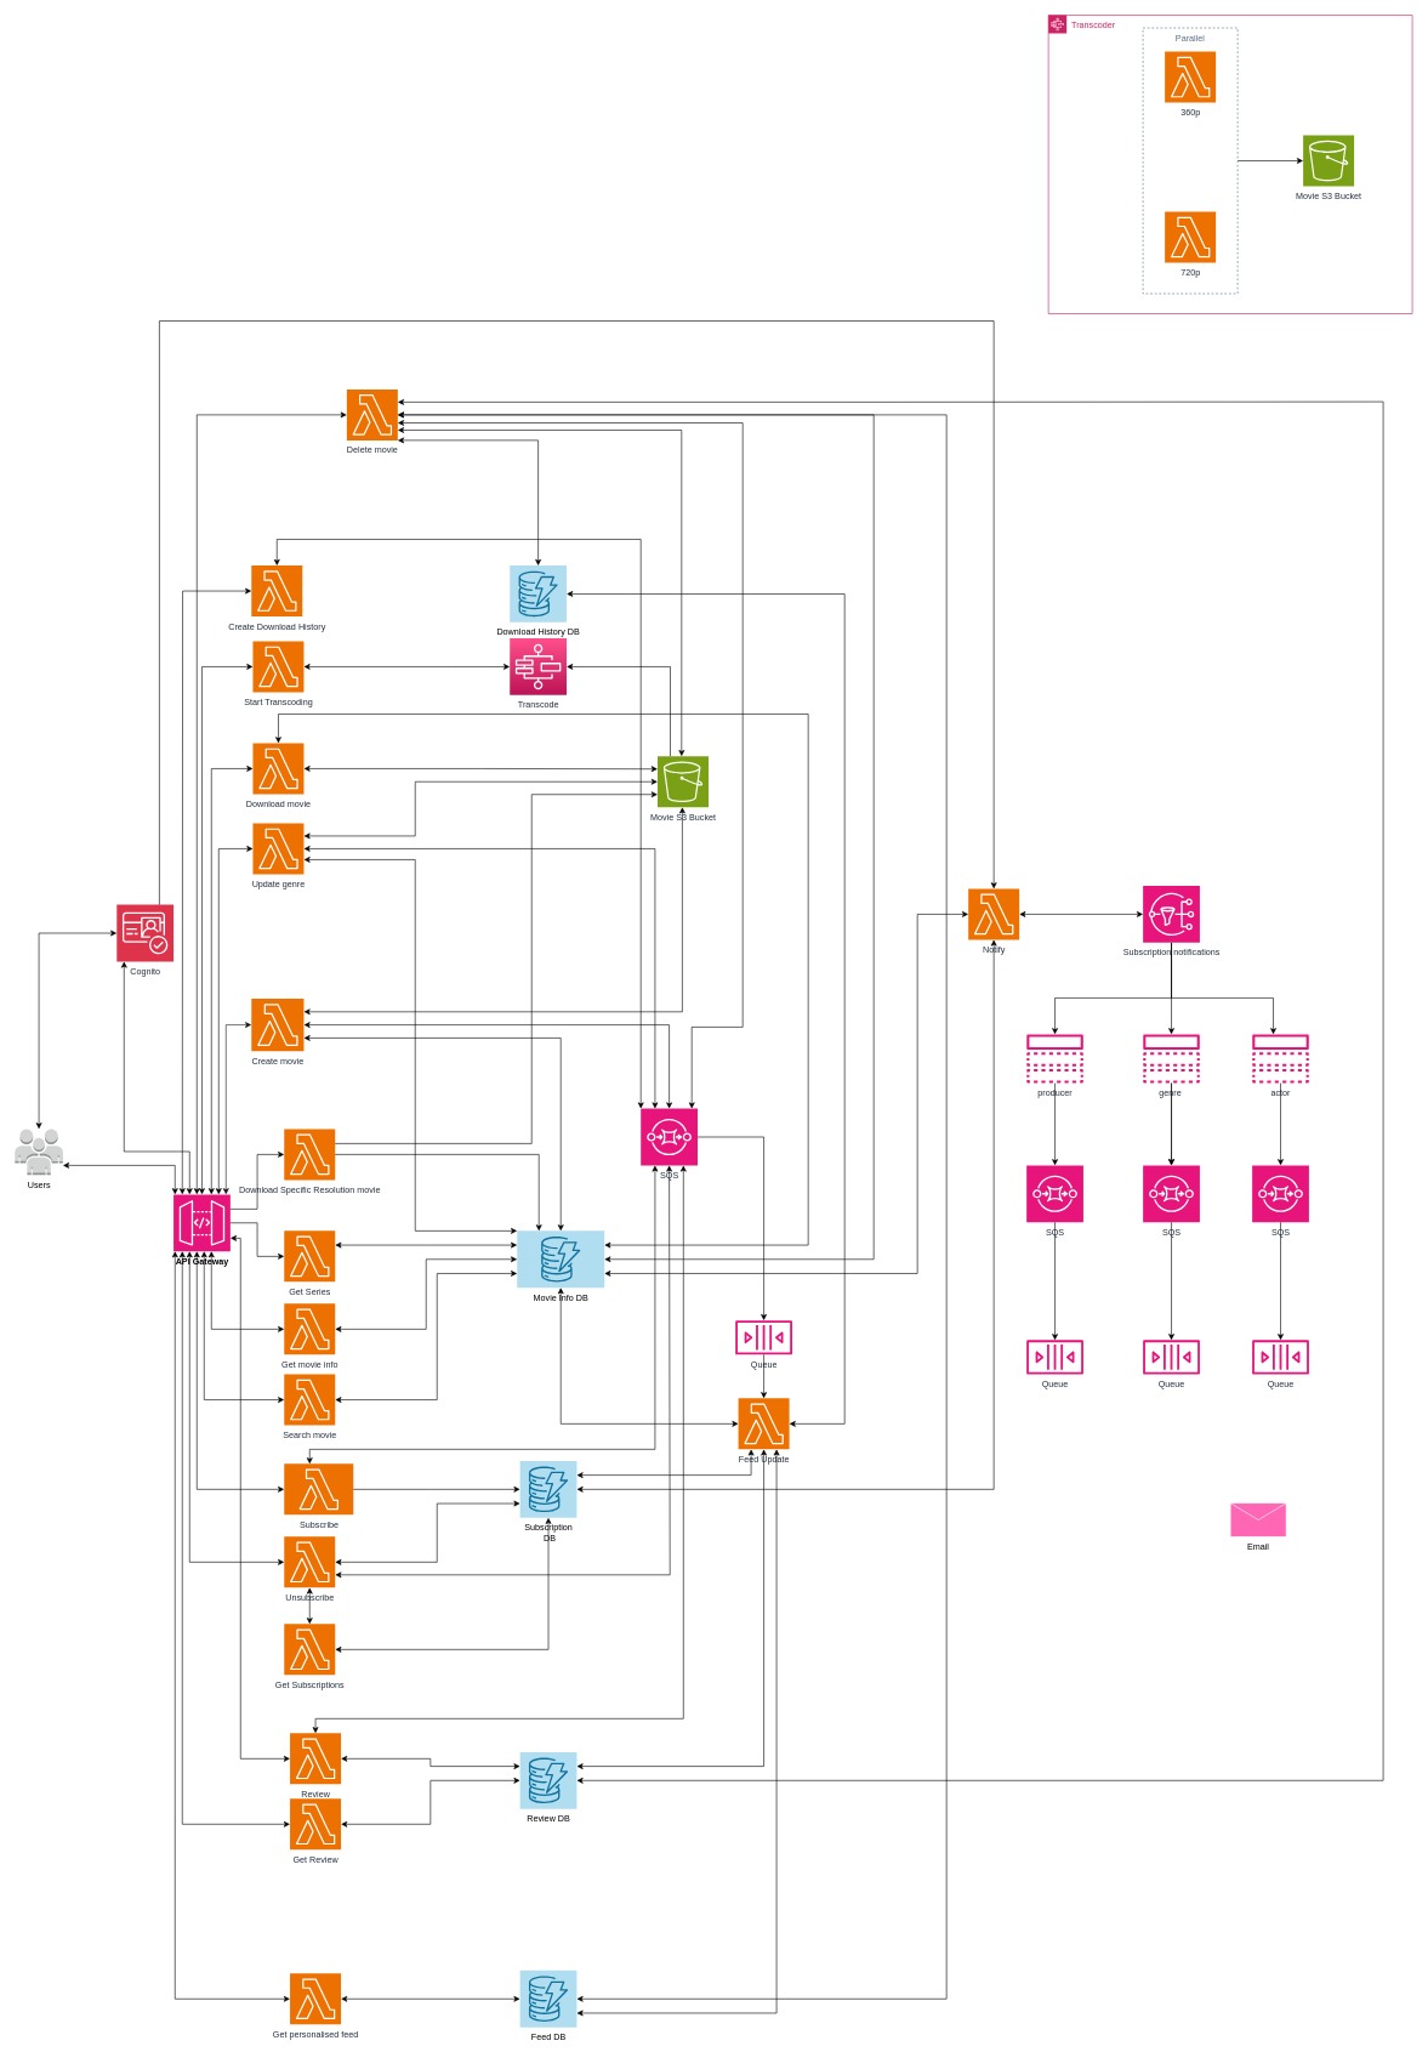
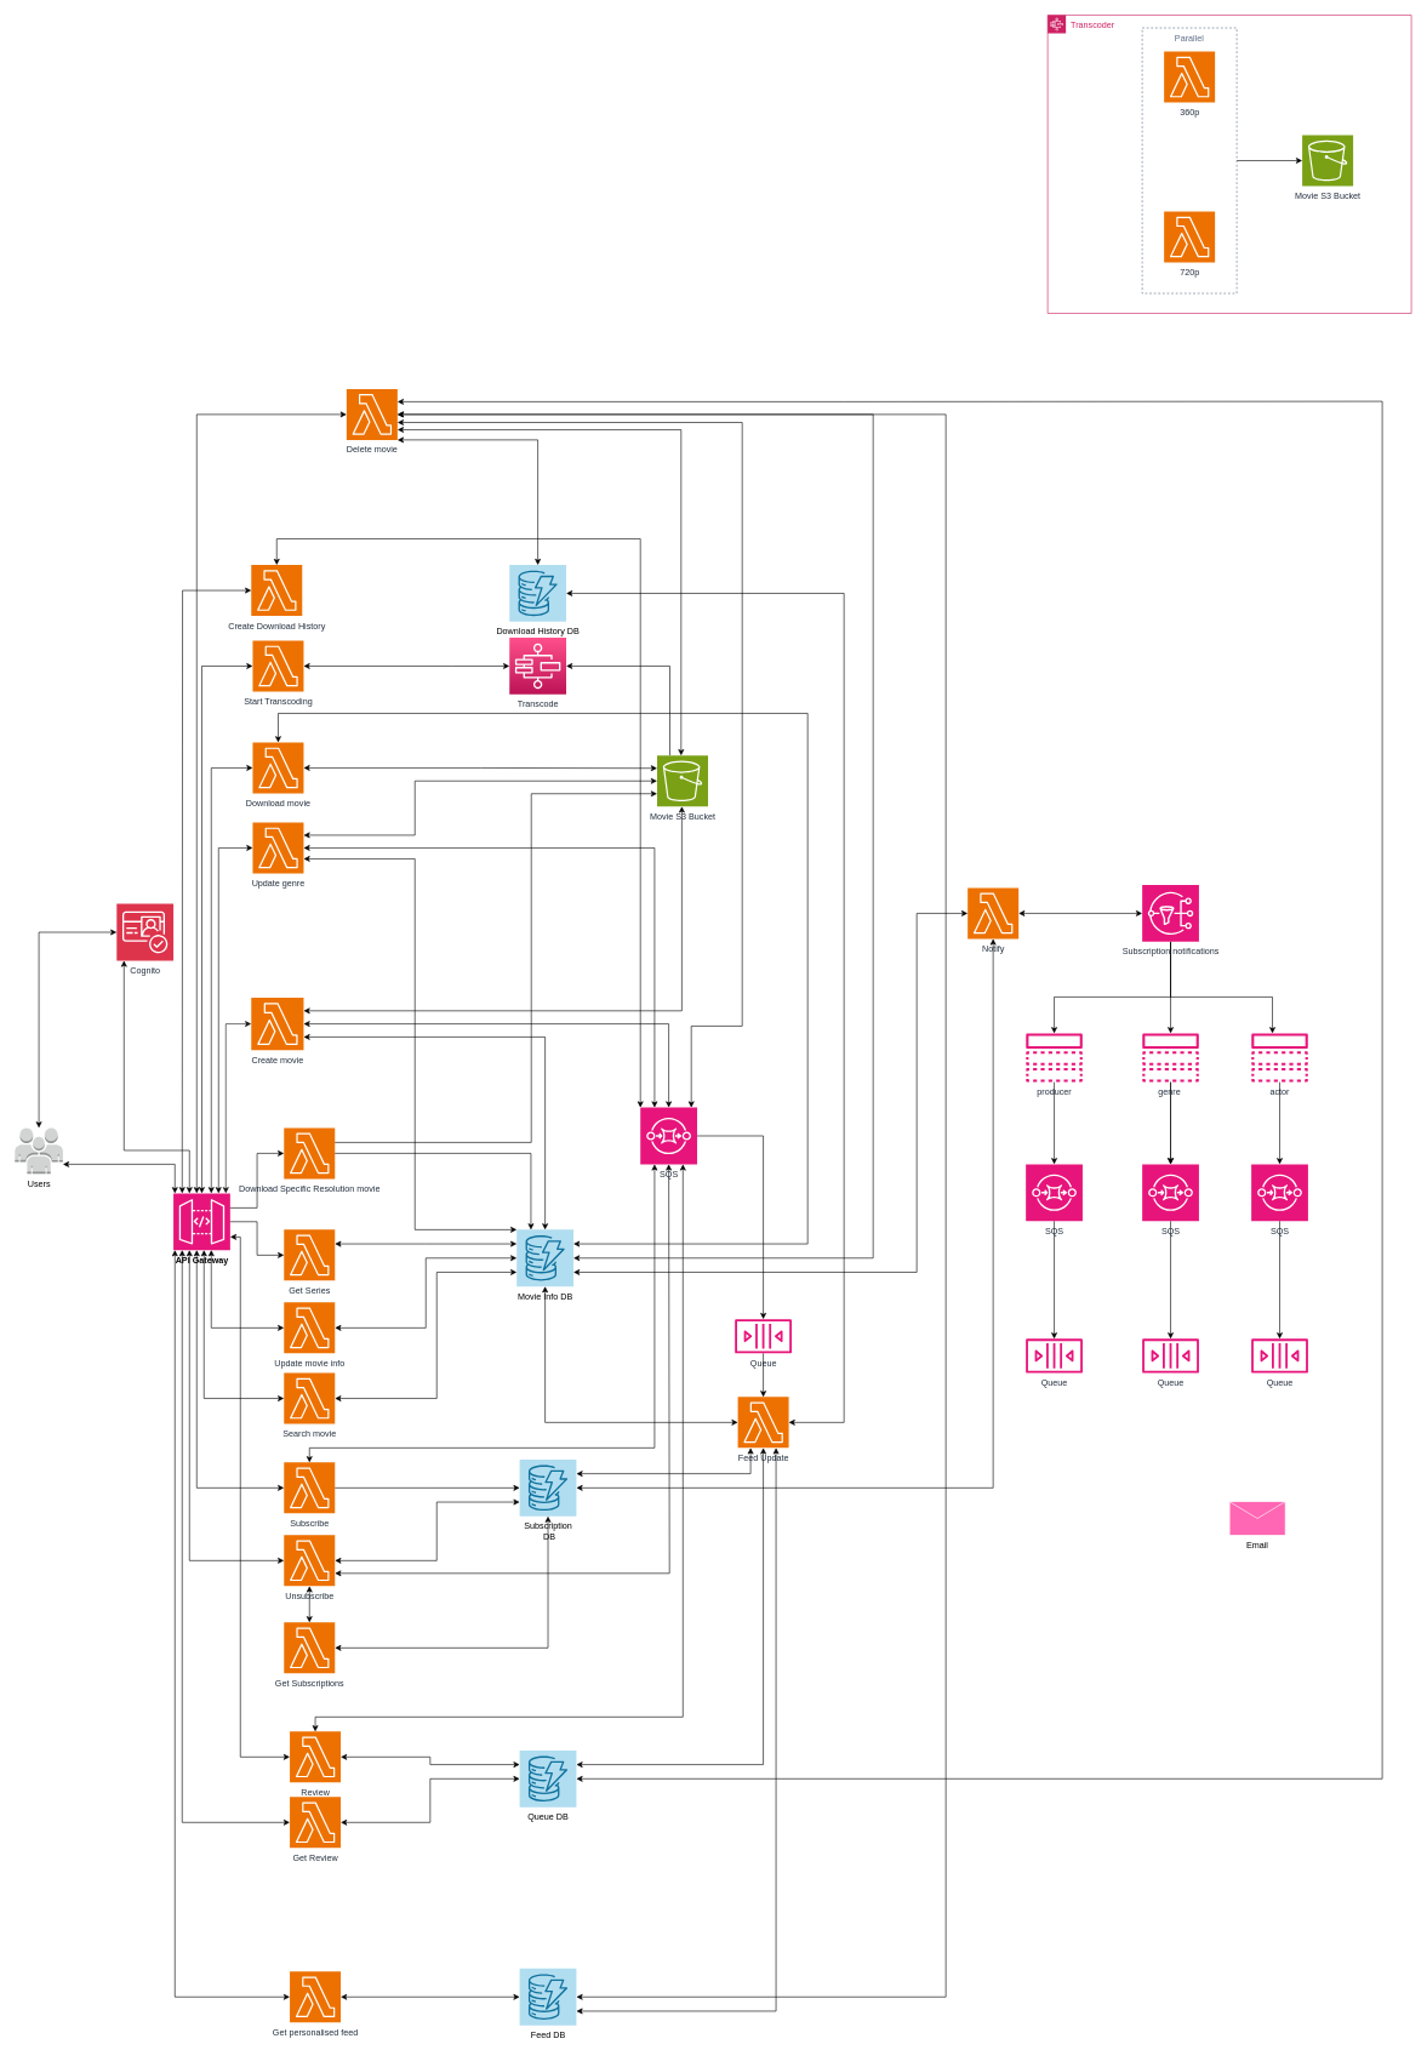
- <mxCell id="65" style="edgeStyle=orthogonalEdgeStyle;rounded=0;orthogonalLoop=1;jettySize=auto;html=1;exitX=0.75;exitY=0;exitDx=0;exitDy=0;exitPerimeter=0;entryX=0.5;entryY=0;entryDx=0;entryDy=0;entryPerimeter=0;" parent="1" source="10" target="48" edge="1"><mxGeometry relative="1" as="geometry"><Array as="points"><mxPoint x="219" y="440" /><mxPoint x="1365" y="440" /></Array></mxGeometry></mxCell>
- <mxCell id="11" value="Movie Info DB" style="sketch=0;points=[[0,0,0],[0.25,0,0],[0.5,0,0],[0.75,0,0],[1,0,0],[0,1,0],[0.25,1,0],[0.5,1,0],[0.75,1,0],[1,1,0],[0,0.25,0],[0,0.5,0],[0,0.75,0],[1,0.25,0],[1,0.5,0],[1,0.75,0]];outlineConnect=0;fillColor=#b1ddf0;strokeColor=#10739e;dashed=0;verticalLabelPosition=bottom;verticalAlign=top;align=center;html=1;fontSize=12;fontStyle=0;aspect=fixed;shape=mxgraph.aws4.resourceIcon;resIcon=mxgraph.aws4.dynamodb;" parent="1" vertex="1"><mxGeometry x="710" y="1690" width="120" height="78" as="geometry" /></mxCell>
+ <mxCell id="11" value="Movie Info DB" style="sketch=0;points=[[0,0,0],[0.25,0,0],[0.5,0,0],[0.75,0,0],[1,0,0],[0,1,0],[0.25,1,0],[0.5,1,0],[0.75,1,0],[1,1,0],[0,0.25,0],[0,0.5,0],[0,0.75,0],[1,0.25,0],[1,0.5,0],[1,0.75,0]];outlineConnect=0;fillColor=#b1ddf0;strokeColor=#10739e;dashed=0;verticalLabelPosition=bottom;verticalAlign=top;align=center;html=1;fontSize=12;fontStyle=0;aspect=fixed;shape=mxgraph.aws4.resourceIcon;resIcon=mxgraph.aws4.dynamodb;" parent="1" vertex="1"><mxGeometry x="710" y="1690" width="78" height="78" as="geometry" /></mxCell>
- <mxCell id="20" value="Get movie info" style="sketch=0;points=[[0,0,0],[0.25,0,0],[0.5,0,0],[0.75,0,0],[1,0,0],[0,1,0],[0.25,1,0],[0.5,1,0],[0.75,1,0],[1,1,0],[0,0.25,0],[0,0.5,0],[0,0.75,0],[1,0.25,0],[1,0.5,0],[1,0.75,0]];outlineConnect=0;fontColor=#232F3E;fillColor=#ED7100;strokeColor=#ffffff;dashed=0;verticalLabelPosition=bottom;verticalAlign=top;align=center;html=1;fontSize=12;fontStyle=0;aspect=fixed;shape=mxgraph.aws4.resourceIcon;resIcon=mxgraph.aws4.lambda;" parent="1" vertex="1"><mxGeometry x="390" y="1790" width="70" height="70" as="geometry" /></mxCell>
+ <mxCell id="20" value="Update movie info" style="sketch=0;points=[[0,0,0],[0.25,0,0],[0.5,0,0],[0.75,0,0],[1,0,0],[0,1,0],[0.25,1,0],[0.5,1,0],[0.75,1,0],[1,1,0],[0,0.25,0],[0,0.5,0],[0,0.75,0],[1,0.25,0],[1,0.5,0],[1,0.75,0]];outlineConnect=0;fontColor=#232F3E;fillColor=#ED7100;strokeColor=#ffffff;dashed=0;verticalLabelPosition=bottom;verticalAlign=top;align=center;html=1;fontSize=12;fontStyle=0;aspect=fixed;shape=mxgraph.aws4.resourceIcon;resIcon=mxgraph.aws4.lambda;" parent="1" vertex="1"><mxGeometry x="390" y="1790" width="70" height="70" as="geometry" /></mxCell>
- <mxCell id="17" value="Subscribe" style="sketch=0;points=[[0,0,0],[0.25,0,0],[0.5,0,0],[0.75,0,0],[1,0,0],[0,1,0],[0.25,1,0],[0.5,1,0],[0.75,1,0],[1,1,0],[0,0.25,0],[0,0.5,0],[0,0.75,0],[1,0.25,0],[1,0.5,0],[1,0.75,0]];outlineConnect=0;fontColor=#232F3E;fillColor=#ED7100;strokeColor=#ffffff;dashed=0;verticalLabelPosition=bottom;verticalAlign=top;align=center;html=1;fontSize=12;fontStyle=0;aspect=fixed;shape=mxgraph.aws4.resourceIcon;resIcon=mxgraph.aws4.lambda;" parent="1" vertex="1"><mxGeometry x="390" y="2010" width="95" height="70" as="geometry" /></mxCell>
+ <mxCell id="17" value="Subscribe" style="sketch=0;points=[[0,0,0],[0.25,0,0],[0.5,0,0],[0.75,0,0],[1,0,0],[0,1,0],[0.25,1,0],[0.5,1,0],[0.75,1,0],[1,1,0],[0,0.25,0],[0,0.5,0],[0,0.75,0],[1,0.25,0],[1,0.5,0],[1,0.75,0]];outlineConnect=0;fontColor=#232F3E;fillColor=#ED7100;strokeColor=#ffffff;dashed=0;verticalLabelPosition=bottom;verticalAlign=top;align=center;html=1;fontSize=12;fontStyle=0;aspect=fixed;shape=mxgraph.aws4.resourceIcon;resIcon=mxgraph.aws4.lambda;" parent="1" vertex="1"><mxGeometry x="390" y="2010" width="70" height="70" as="geometry" /></mxCell>
- <mxCell id="25" value="Review DB" style="sketch=0;points=[[0,0,0],[0.25,0,0],[0.5,0,0],[0.75,0,0],[1,0,0],[0,1,0],[0.25,1,0],[0.5,1,0],[0.75,1,0],[1,1,0],[0,0.25,0],[0,0.5,0],[0,0.75,0],[1,0.25,0],[1,0.5,0],[1,0.75,0]];outlineConnect=0;fillColor=#b1ddf0;strokeColor=#10739e;dashed=0;verticalLabelPosition=bottom;verticalAlign=top;align=center;html=1;fontSize=12;fontStyle=0;aspect=fixed;shape=mxgraph.aws4.resourceIcon;resIcon=mxgraph.aws4.dynamodb;" parent="1" vertex="1"><mxGeometry x="714" y="2406" width="78" height="78" as="geometry" /></mxCell>
+ <mxCell id="25" value="Queue DB" style="sketch=0;points=[[0,0,0],[0.25,0,0],[0.5,0,0],[0.75,0,0],[1,0,0],[0,1,0],[0.25,1,0],[0.5,1,0],[0.75,1,0],[1,1,0],[0,0.25,0],[0,0.5,0],[0,0.75,0],[1,0.25,0],[1,0.5,0],[1,0.75,0]];outlineConnect=0;fillColor=#b1ddf0;strokeColor=#10739e;dashed=0;verticalLabelPosition=bottom;verticalAlign=top;align=center;html=1;fontSize=12;fontStyle=0;aspect=fixed;shape=mxgraph.aws4.resourceIcon;resIcon=mxgraph.aws4.dynamodb;" parent="1" vertex="1"><mxGeometry x="714" y="2406" width="78" height="78" as="geometry" /></mxCell>
